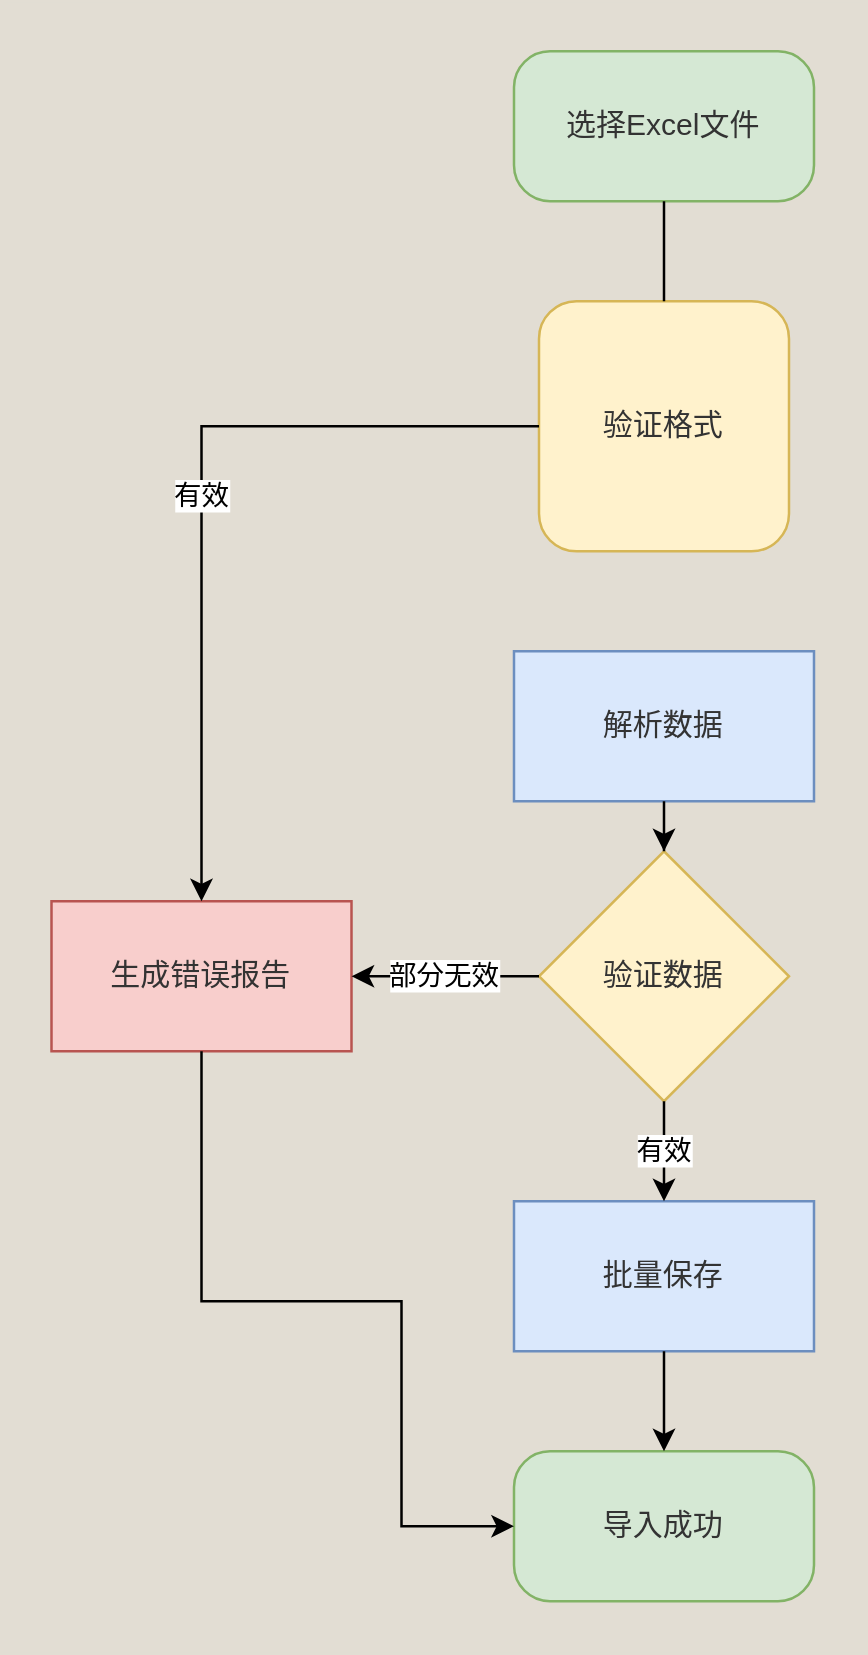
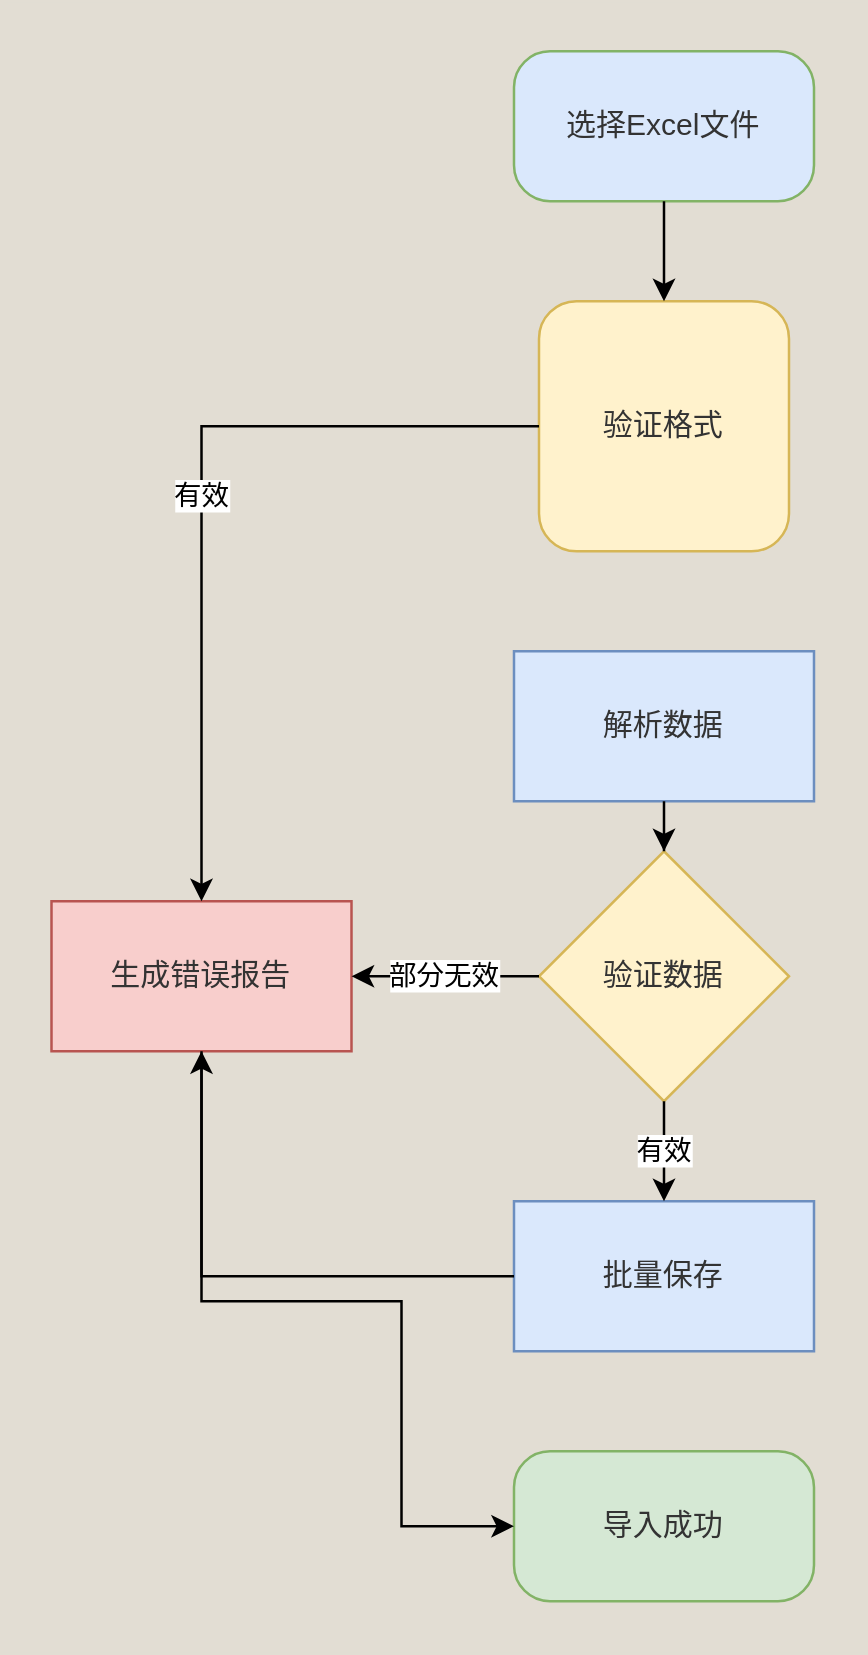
- <mxCell id="2" value="选择Excel文件" style="rounded=1;whiteSpace=wrap;html=1;fillColor=#d5e8d4;strokeColor=#82b366;fontColor=#333333;arcSize=24;" parent="1" vertex="1"><mxGeometry x="205" y="20" width="120" height="60" as="geometry" /></mxCell>
+ <mxCell id="2" value="选择Excel文件" style="rounded=1;whiteSpace=wrap;html=1;fillColor=#dae8fc;strokeColor=#82b366;fontColor=#333333;arcSize=24;" parent="1" vertex="1"><mxGeometry x="205" y="20" width="120" height="60" as="geometry" /></mxCell>
- <mxCell id="9" style="edgeStyle=orthogonalEdgeStyle;rounded=0;orthogonalLoop=1;jettySize=auto;html=1;entryX=0.5;entryY=0;entryDx=0;entryDy=0;endArrow=none;" parent="1" source="2" target="3" edge="1"><mxGeometry relative="1" as="geometry" /></mxCell>
+ <mxCell id="9" style="edgeStyle=orthogonalEdgeStyle;rounded=0;orthogonalLoop=1;jettySize=auto;html=1;entryX=0.5;entryY=0;entryDx=0;entryDy=0;" parent="1" source="2" target="3" edge="1"><mxGeometry relative="1" as="geometry" /></mxCell>
- <mxCell id="14" style="edgeStyle=orthogonalEdgeStyle;rounded=0;orthogonalLoop=1;jettySize=auto;html=1;entryX=0.5;entryY=0;entryDx=0;entryDy=0;" parent="1" source="6" target="8" edge="1"><mxGeometry relative="1" as="geometry" /></mxCell>
+ <mxCell id="14" style="edgeStyle=orthogonalEdgeStyle;rounded=0;orthogonalLoop=1;jettySize=auto;html=1;" parent="1" source="6" target="7" edge="1"><mxGeometry relative="1" as="geometry" /></mxCell>
